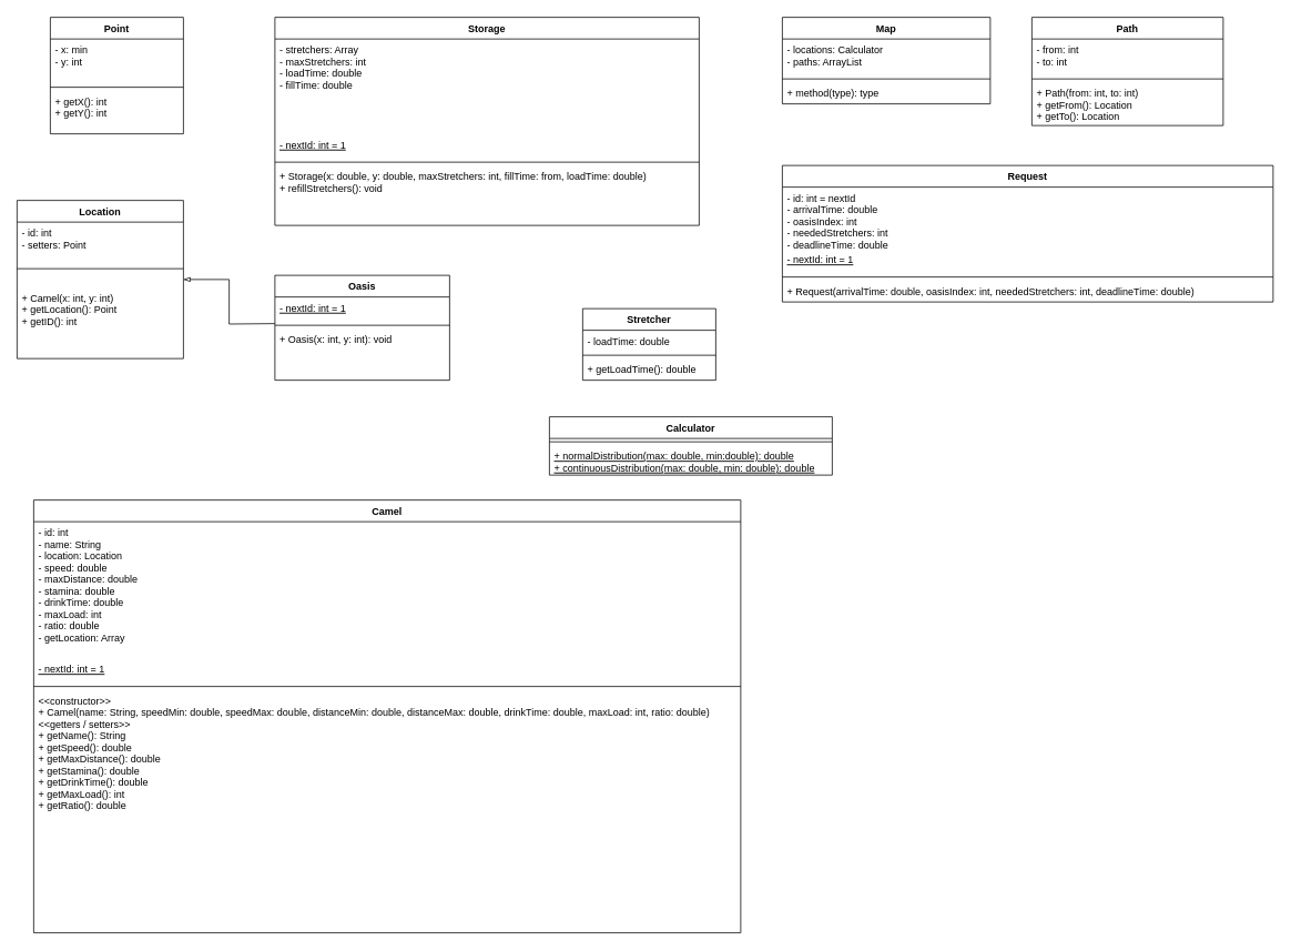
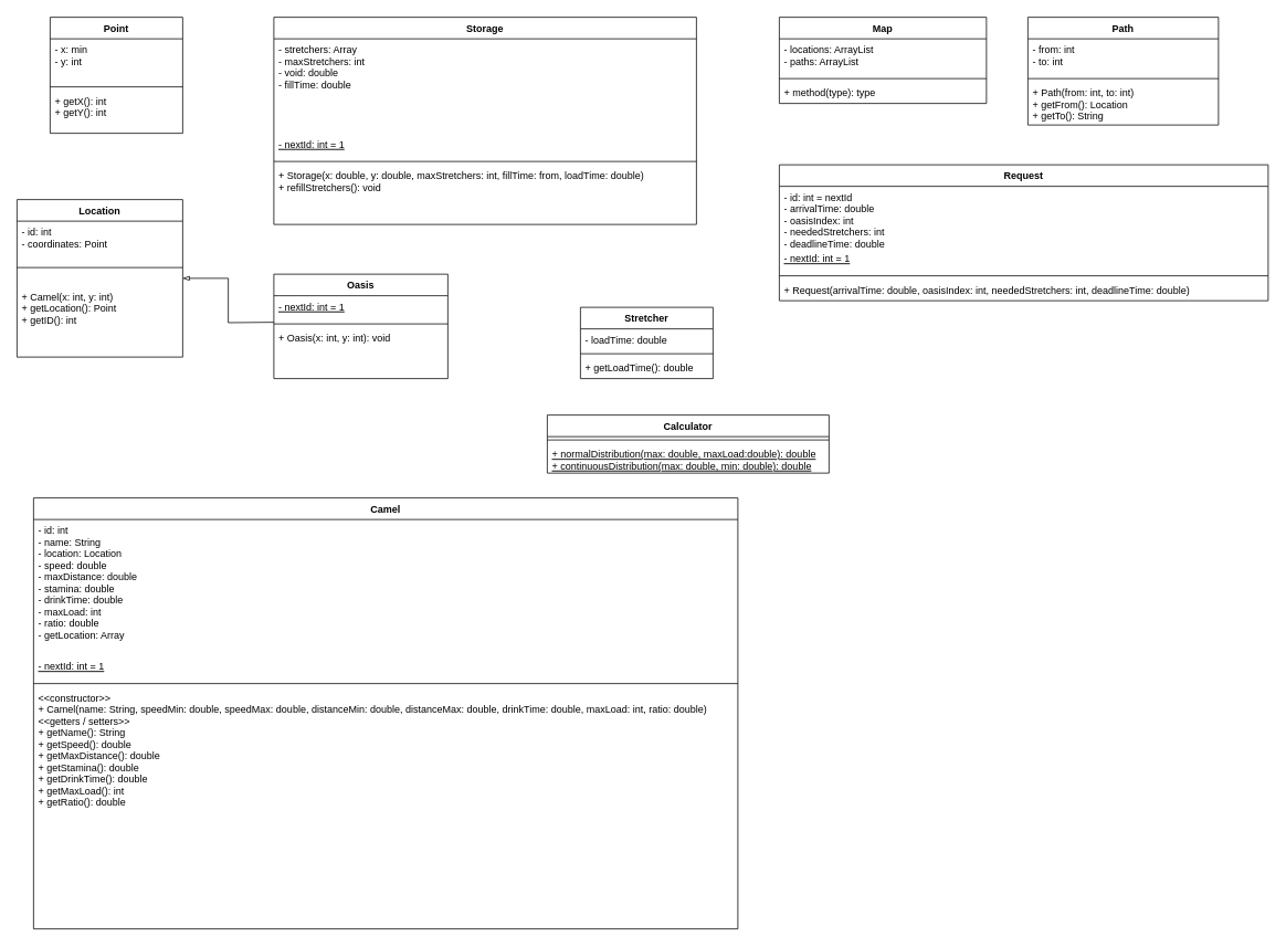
- <mxCell id="15" value="- stretchers: Array&#10;- maxStretchers: int&#10;- loadTime: double&#10;- fillTime: double" style="text;strokeColor=none;fillColor=none;align=left;verticalAlign=top;spacingLeft=4;spacingRight=4;overflow=hidden;rotatable=0;points=[[0,0.5],[1,0.5]];portConstraint=eastwest;html=0;" parent="14" vertex="1"><mxGeometry y="26" width="510" height="114" as="geometry" /></mxCell>
+ <mxCell id="15" value="- stretchers: Array&#10;- maxStretchers: int&#10;- void: double&#10;- fillTime: double" style="text;strokeColor=none;fillColor=none;align=left;verticalAlign=top;spacingLeft=4;spacingRight=4;overflow=hidden;rotatable=0;points=[[0,0.5],[1,0.5]];portConstraint=eastwest;html=0;" parent="14" vertex="1"><mxGeometry y="26" width="510" height="114" as="geometry" /></mxCell>
- <mxCell id="38" value="- locations: Calculator&#10;- paths: ArrayList" style="text;strokeColor=none;fillColor=none;align=left;verticalAlign=top;spacingLeft=4;spacingRight=4;overflow=hidden;rotatable=0;points=[[0,0.5],[1,0.5]];portConstraint=eastwest;" vertex="1" parent="37"><mxGeometry y="26" width="250" height="44" as="geometry" /></mxCell>
+ <mxCell id="38" value="- locations: ArrayList&#10;- paths: ArrayList" style="text;strokeColor=none;fillColor=none;align=left;verticalAlign=top;spacingLeft=4;spacingRight=4;overflow=hidden;rotatable=0;points=[[0,0.5],[1,0.5]];portConstraint=eastwest;" vertex="1" parent="37"><mxGeometry y="26" width="250" height="44" as="geometry" /></mxCell>
- <mxCell id="44" value="+ Path(from: int, to: int)&#10;+ getFrom(): Location&#10;+ getTo(): Location" style="text;strokeColor=none;fillColor=none;align=left;verticalAlign=top;spacingLeft=4;spacingRight=4;overflow=hidden;rotatable=0;points=[[0,0.5],[1,0.5]];portConstraint=eastwest;" vertex="1" parent="41"><mxGeometry y="78" width="230" height="52" as="geometry" /></mxCell>
+ <mxCell id="44" value="+ Path(from: int, to: int)&#10;+ getFrom(): Location&#10;+ getTo(): String" style="text;strokeColor=none;fillColor=none;align=left;verticalAlign=top;spacingLeft=4;spacingRight=4;overflow=hidden;rotatable=0;points=[[0,0.5],[1,0.5]];portConstraint=eastwest;" vertex="1" parent="41"><mxGeometry y="78" width="230" height="52" as="geometry" /></mxCell>
- <mxCell id="24" value="- id: int&#10;- setters: Point" style="text;strokeColor=none;fillColor=none;align=left;verticalAlign=top;spacingLeft=4;spacingRight=4;overflow=hidden;rotatable=0;points=[[0,0.5],[1,0.5]];portConstraint=eastwest;html=0;" parent="23" vertex="1"><mxGeometry y="26" width="200" height="34" as="geometry" /></mxCell>
+ <mxCell id="24" value="- id: int&#10;- coordinates: Point" style="text;strokeColor=none;fillColor=none;align=left;verticalAlign=top;spacingLeft=4;spacingRight=4;overflow=hidden;rotatable=0;points=[[0,0.5],[1,0.5]];portConstraint=eastwest;html=0;" parent="23" vertex="1"><mxGeometry y="26" width="200" height="34" as="geometry" /></mxCell>
- <mxCell id="13" value="+ normalDistribution(max: double, min:double): double&#10;+ continuousDistribution(max: double, min: double): double" style="text;strokeColor=none;fillColor=none;align=left;verticalAlign=top;spacingLeft=4;spacingRight=4;overflow=hidden;rotatable=0;points=[[0,0.5],[1,0.5]];portConstraint=eastwest;fontStyle=4" parent="11" vertex="1"><mxGeometry y="34" width="340" height="36" as="geometry" /></mxCell>
+ <mxCell id="13" value="+ normalDistribution(max: double, maxLoad:double): double&#10;+ continuousDistribution(max: double, min: double): double" style="text;strokeColor=none;fillColor=none;align=left;verticalAlign=top;spacingLeft=4;spacingRight=4;overflow=hidden;rotatable=0;points=[[0,0.5],[1,0.5]];portConstraint=eastwest;fontStyle=4" parent="11" vertex="1"><mxGeometry y="34" width="340" height="36" as="geometry" /></mxCell>
